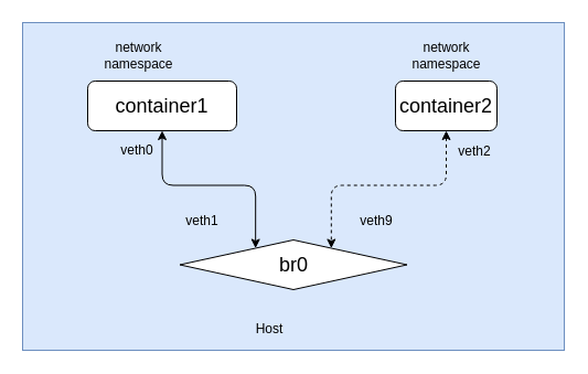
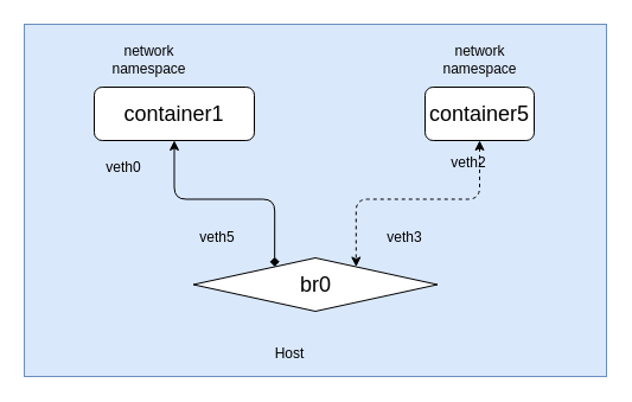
- <mxCell id="6" value="&lt;font style=&quot;font-size: 18px&quot;&gt;container2&lt;/font&gt;" style="rounded=1;whiteSpace=wrap;html=1;" vertex="1" parent="1"><mxGeometry x="358" y="73" width="92" height="45" as="geometry" /></mxCell>
+ <mxCell id="6" value="&lt;font style=&quot;font-size: 18px&quot;&gt;container5&lt;/font&gt;" style="rounded=1;whiteSpace=wrap;html=1;" vertex="1" parent="1"><mxGeometry x="358" y="73" width="92" height="45" as="geometry" /></mxCell>
- <mxCell id="11" value="veth0" style="text;html=1;strokeColor=none;fillColor=none;align=center;verticalAlign=middle;whiteSpace=wrap;rounded=0;" vertex="1" parent="1"><mxGeometry x="104" y="126" width="40" height="20" as="geometry" /></mxCell>
+ <mxCell id="11" value="veth0" style="text;html=1;strokeColor=none;fillColor=none;align=center;verticalAlign=middle;whiteSpace=wrap;rounded=0;" vertex="1" parent="1"><mxGeometry x="84" y="131" width="40" height="20" as="geometry" /></mxCell>
- <mxCell id="12" value="veth2" style="text;html=1;strokeColor=none;fillColor=none;align=center;verticalAlign=middle;whiteSpace=wrap;rounded=0;" vertex="1" parent="1"><mxGeometry x="410" y="127" width="40" height="20" as="geometry" /></mxCell>
+ <mxCell id="12" value="veth2" style="text;html=1;strokeColor=none;fillColor=none;align=center;verticalAlign=middle;whiteSpace=wrap;rounded=0;" vertex="1" parent="1"><mxGeometry x="375" y="127" width="40" height="20" as="geometry" /></mxCell>
- <mxCell id="13" value="veth1" style="text;html=1;strokeColor=none;fillColor=none;align=center;verticalAlign=middle;whiteSpace=wrap;rounded=0;" vertex="1" parent="1"><mxGeometry x="162.5" y="190" width="40" height="20" as="geometry" /></mxCell>
+ <mxCell id="13" value="veth5" style="text;html=1;strokeColor=none;fillColor=none;align=center;verticalAlign=middle;whiteSpace=wrap;rounded=0;" vertex="1" parent="1"><mxGeometry x="162.5" y="190" width="40" height="20" as="geometry" /></mxCell>
- <mxCell id="14" value="veth9" style="text;html=1;strokeColor=none;fillColor=none;align=center;verticalAlign=middle;whiteSpace=wrap;rounded=0;" vertex="1" parent="1"><mxGeometry x="321" y="190" width="40" height="20" as="geometry" /></mxCell>
+ <mxCell id="14" value="veth3" style="text;html=1;strokeColor=none;fillColor=none;align=center;verticalAlign=middle;whiteSpace=wrap;rounded=0;" vertex="1" parent="1"><mxGeometry x="321" y="190" width="40" height="20" as="geometry" /></mxCell>
- <mxCell id="3" style="edgeStyle=orthogonalEdgeStyle;rounded=1;orthogonalLoop=1;jettySize=auto;html=1;entryX=0.25;entryY=0;entryDx=0;entryDy=0;startArrow=classic;startFill=1;" edge="1" parent="1" source="4" target="7"><mxGeometry relative="1" as="geometry" /></mxCell>
+ <mxCell id="3" style="edgeStyle=orthogonalEdgeStyle;rounded=1;orthogonalLoop=1;jettySize=auto;html=1;entryX=0.25;entryY=0;entryDx=0;entryDy=0;startArrow=classic;startFill=1;endArrow=diamond;" edge="1" parent="1" source="4" target="7"><mxGeometry relative="1" as="geometry" /></mxCell>
